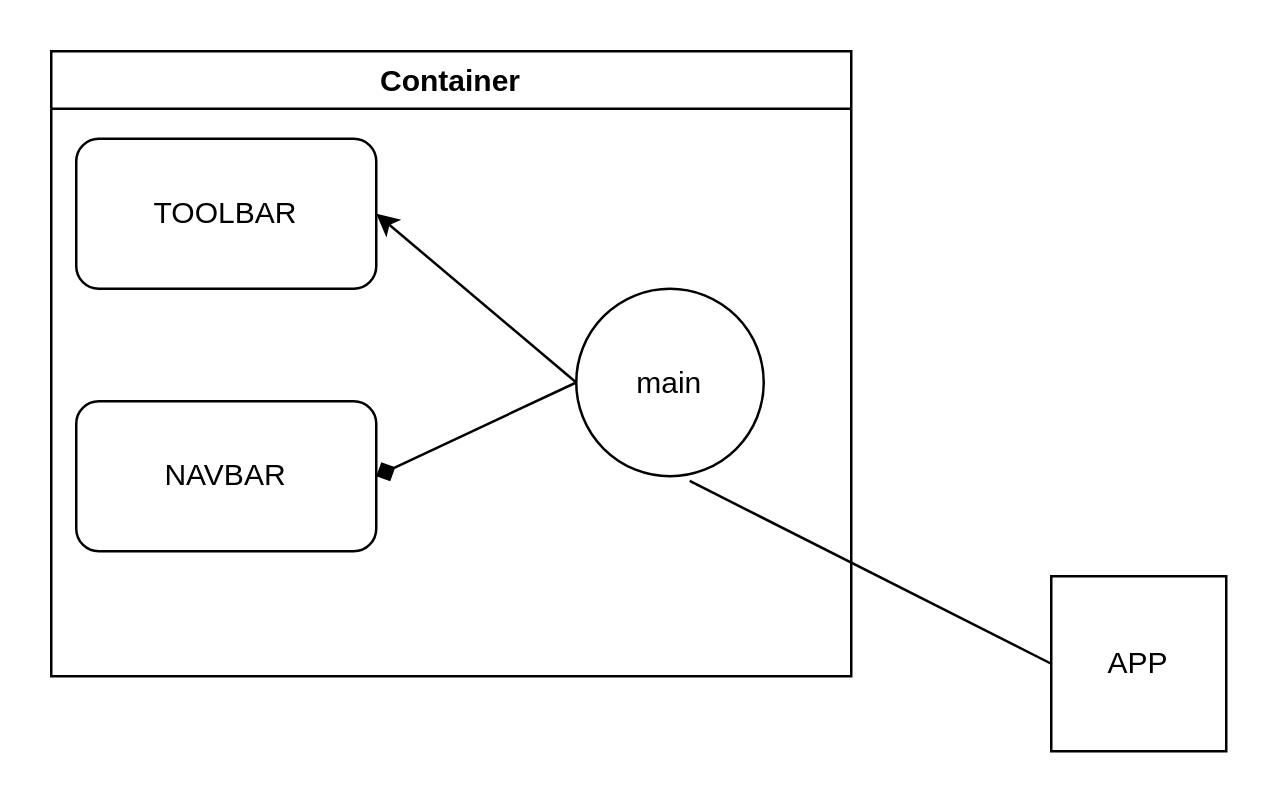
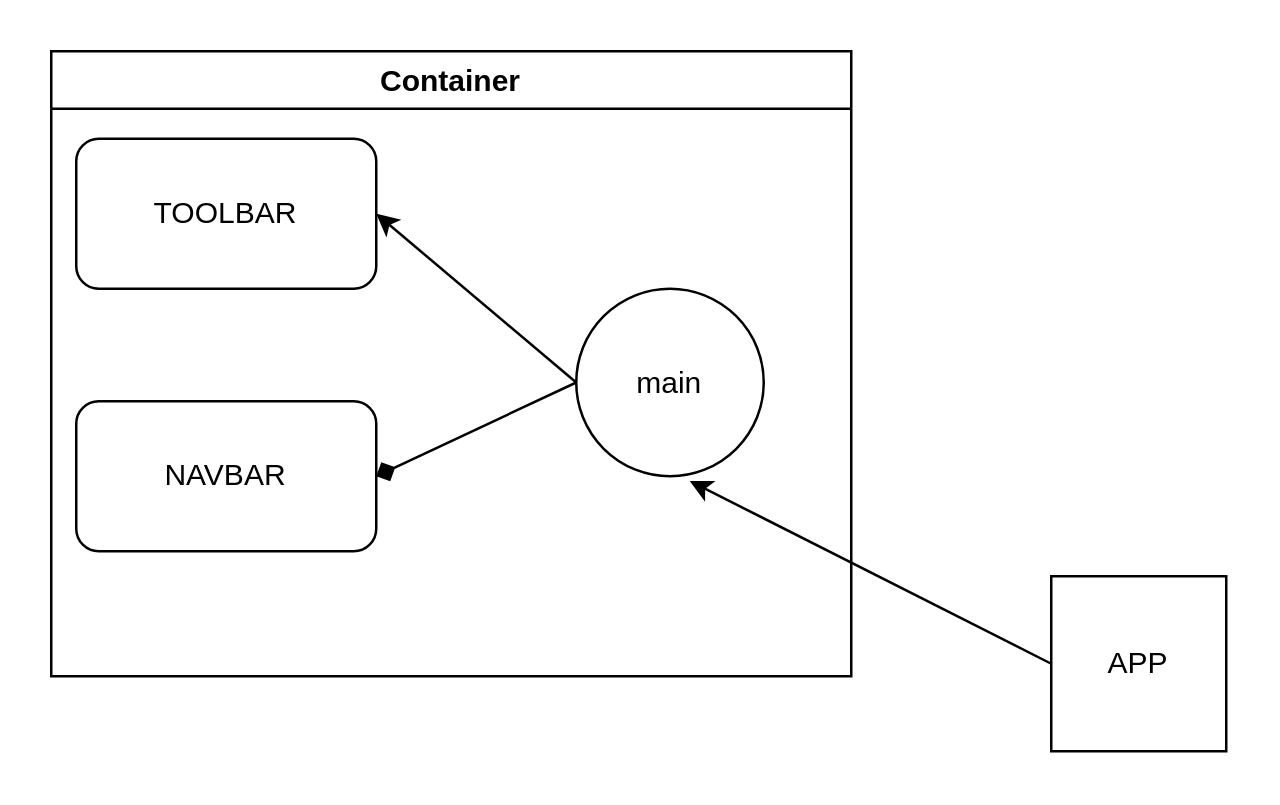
- <mxCell id="2" style="edgeStyle=none;html=1;exitX=0;exitY=0.5;exitDx=0;exitDy=0;entryX=0.605;entryY=1.025;entryDx=0;entryDy=0;entryPerimeter=0;endArrow=none;" edge="1" parent="1" source="3" target="5"><mxGeometry relative="1" as="geometry" /></mxCell>
+ <mxCell id="2" style="edgeStyle=none;html=1;exitX=0;exitY=0.5;exitDx=0;exitDy=0;entryX=0.605;entryY=1.025;entryDx=0;entryDy=0;entryPerimeter=0;" edge="1" parent="1" source="3" target="5"><mxGeometry relative="1" as="geometry" /></mxCell>
